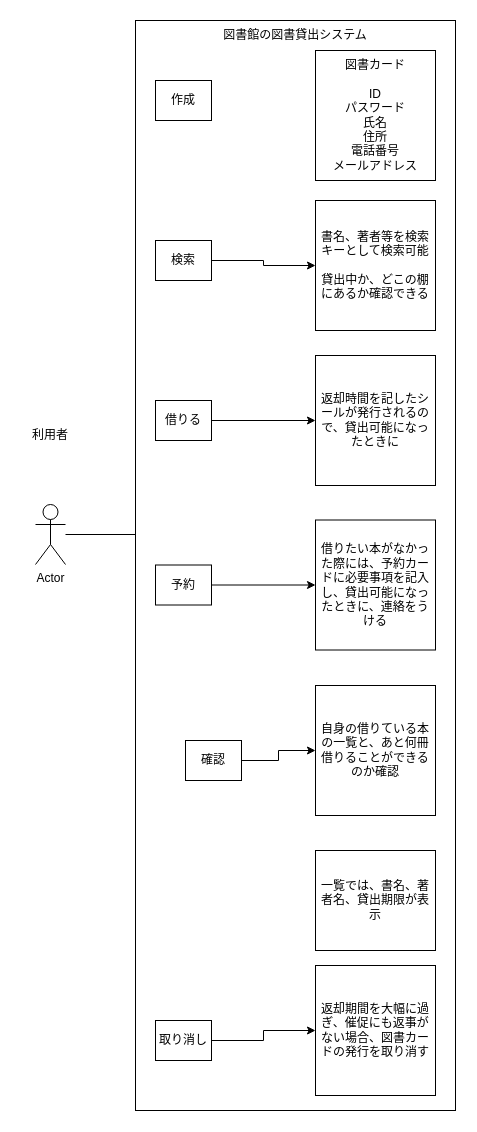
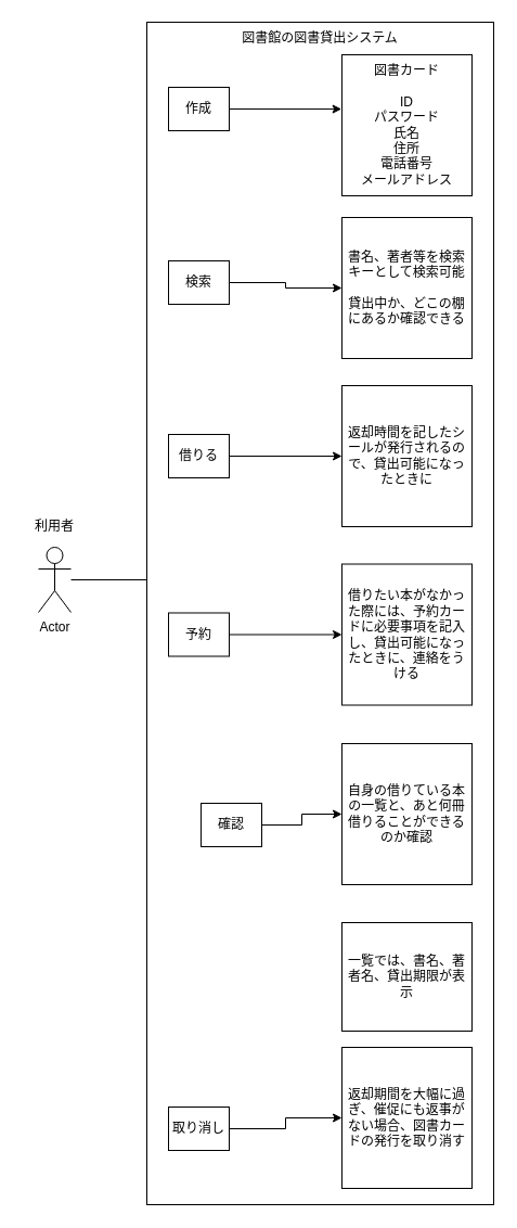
+ <mxCell id="7" value="" style="endArrow=classic;html=1;rounded=0;exitX=1;exitY=0.5;exitDx=0;exitDy=0;entryX=-0.003;entryY=0.385;entryDx=0;entryDy=0;entryPerimeter=0;" parent="1" source="6" target="8" edge="1"><mxGeometry width="50" height="50" relative="1" as="geometry"><mxPoint x="265" y="280" as="sourcePoint" /><mxPoint x="315" y="230" as="targetPoint" /></mxGeometry></mxCell>
- <mxCell id="25" value="利用者" style="text;html=1;align=center;verticalAlign=middle;whiteSpace=wrap;rounded=0;" parent="1" vertex="1"><mxGeometry x="20" y="420" width="60" height="30" as="geometry" /></mxCell>
+ <mxCell id="25" value="利用者" style="text;html=1;align=center;verticalAlign=middle;whiteSpace=wrap;rounded=0;" parent="1" vertex="1"><mxGeometry x="20" y="470" width="60" height="30" as="geometry" /></mxCell>
